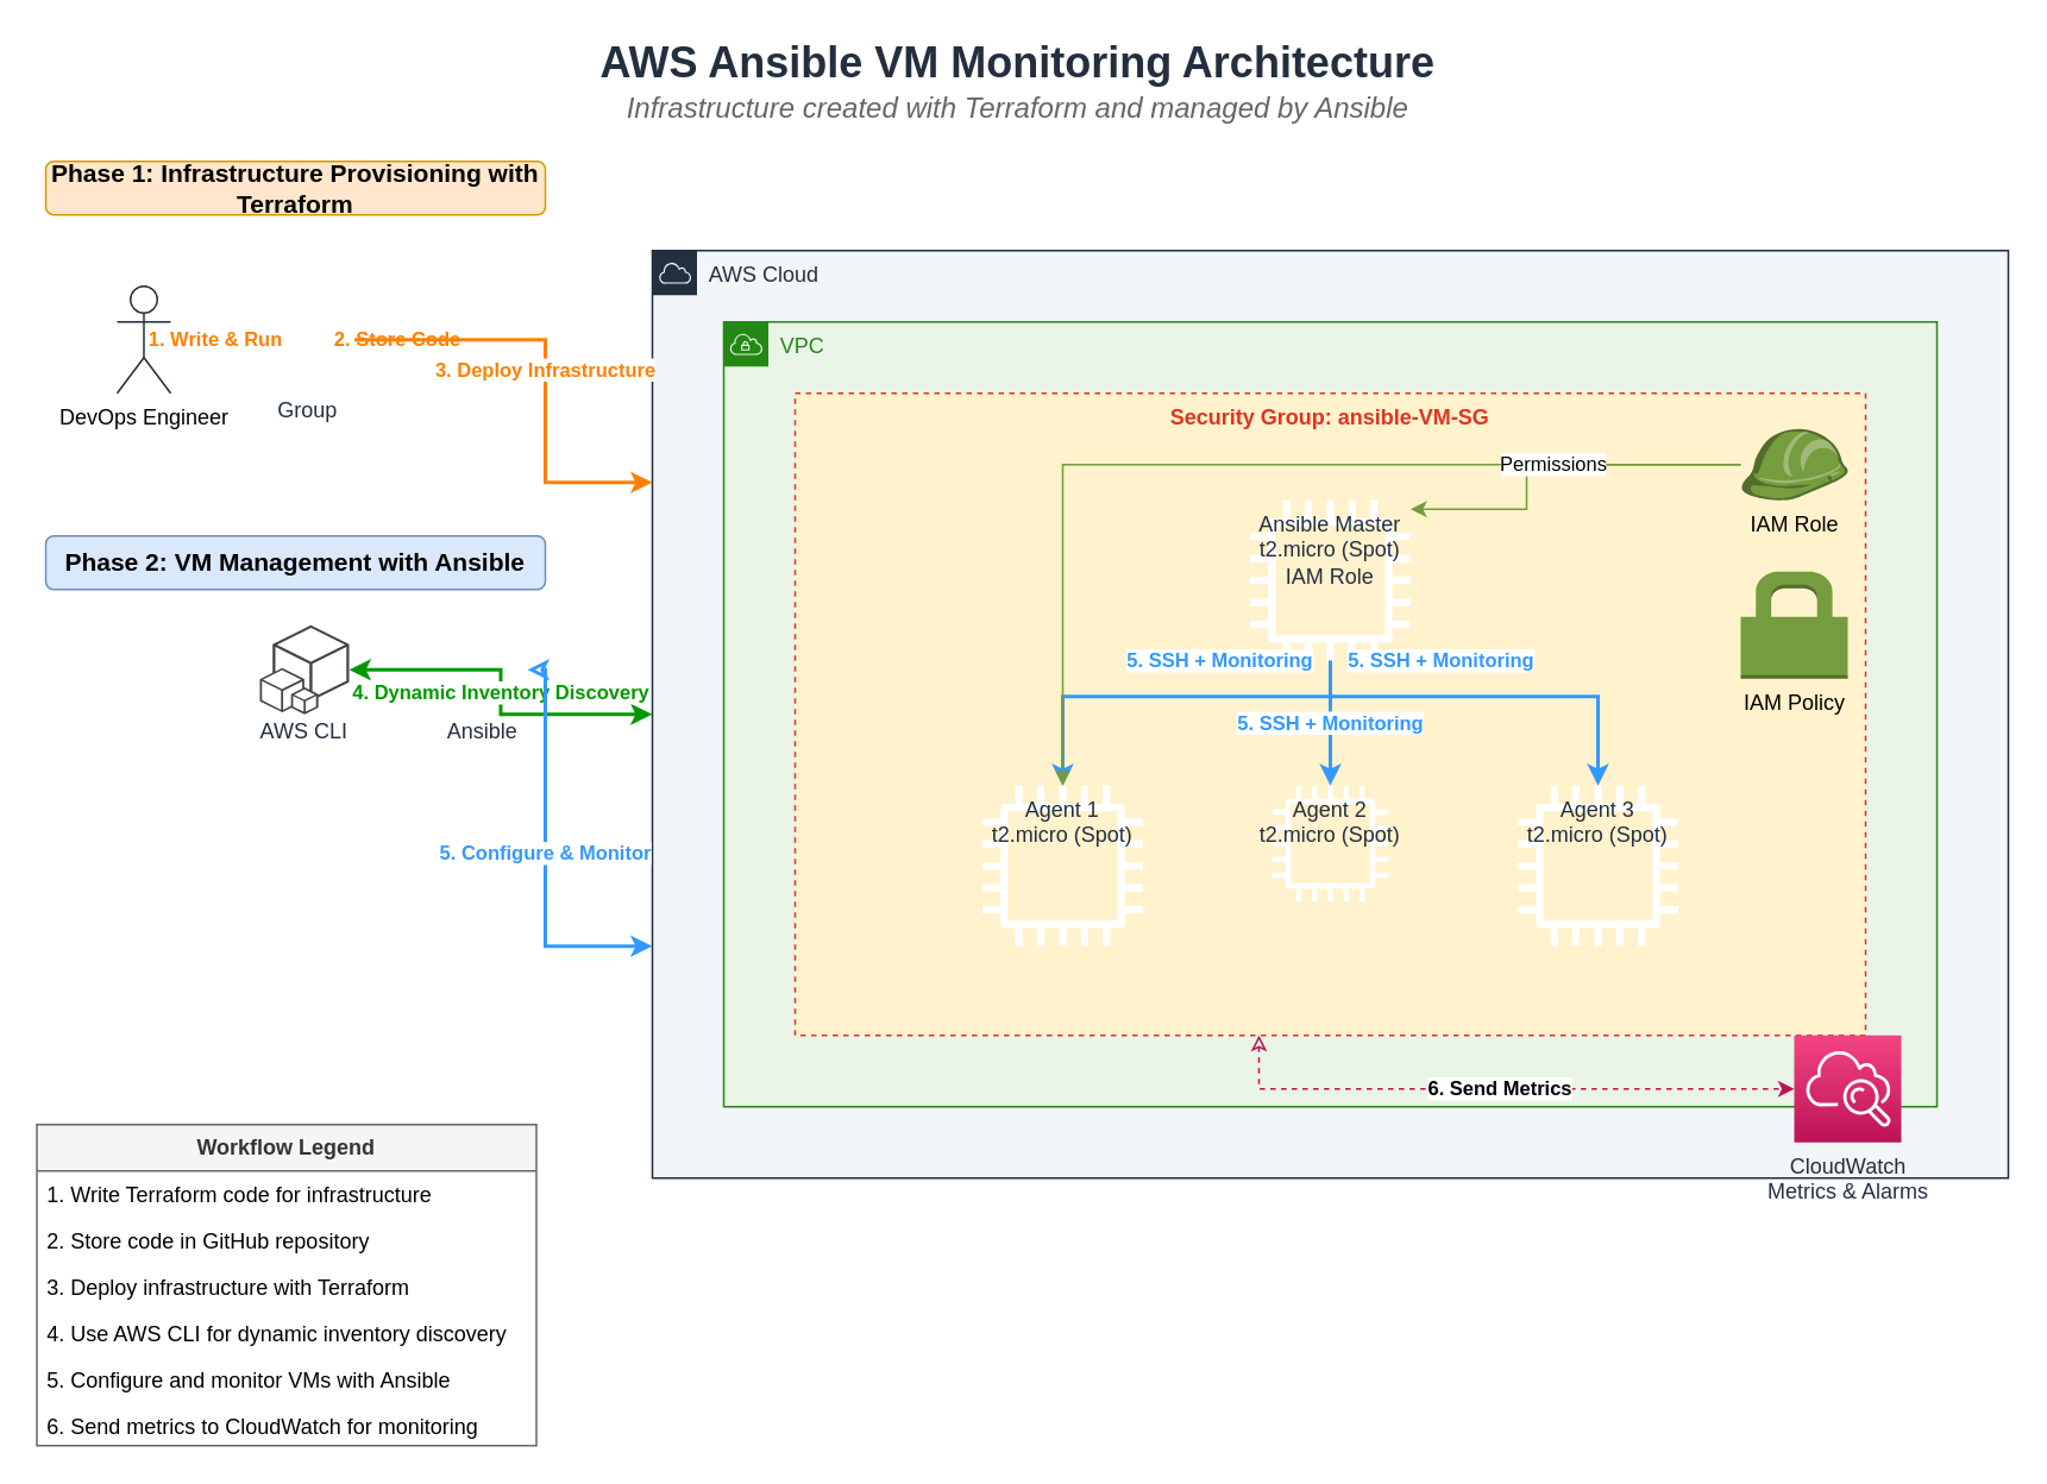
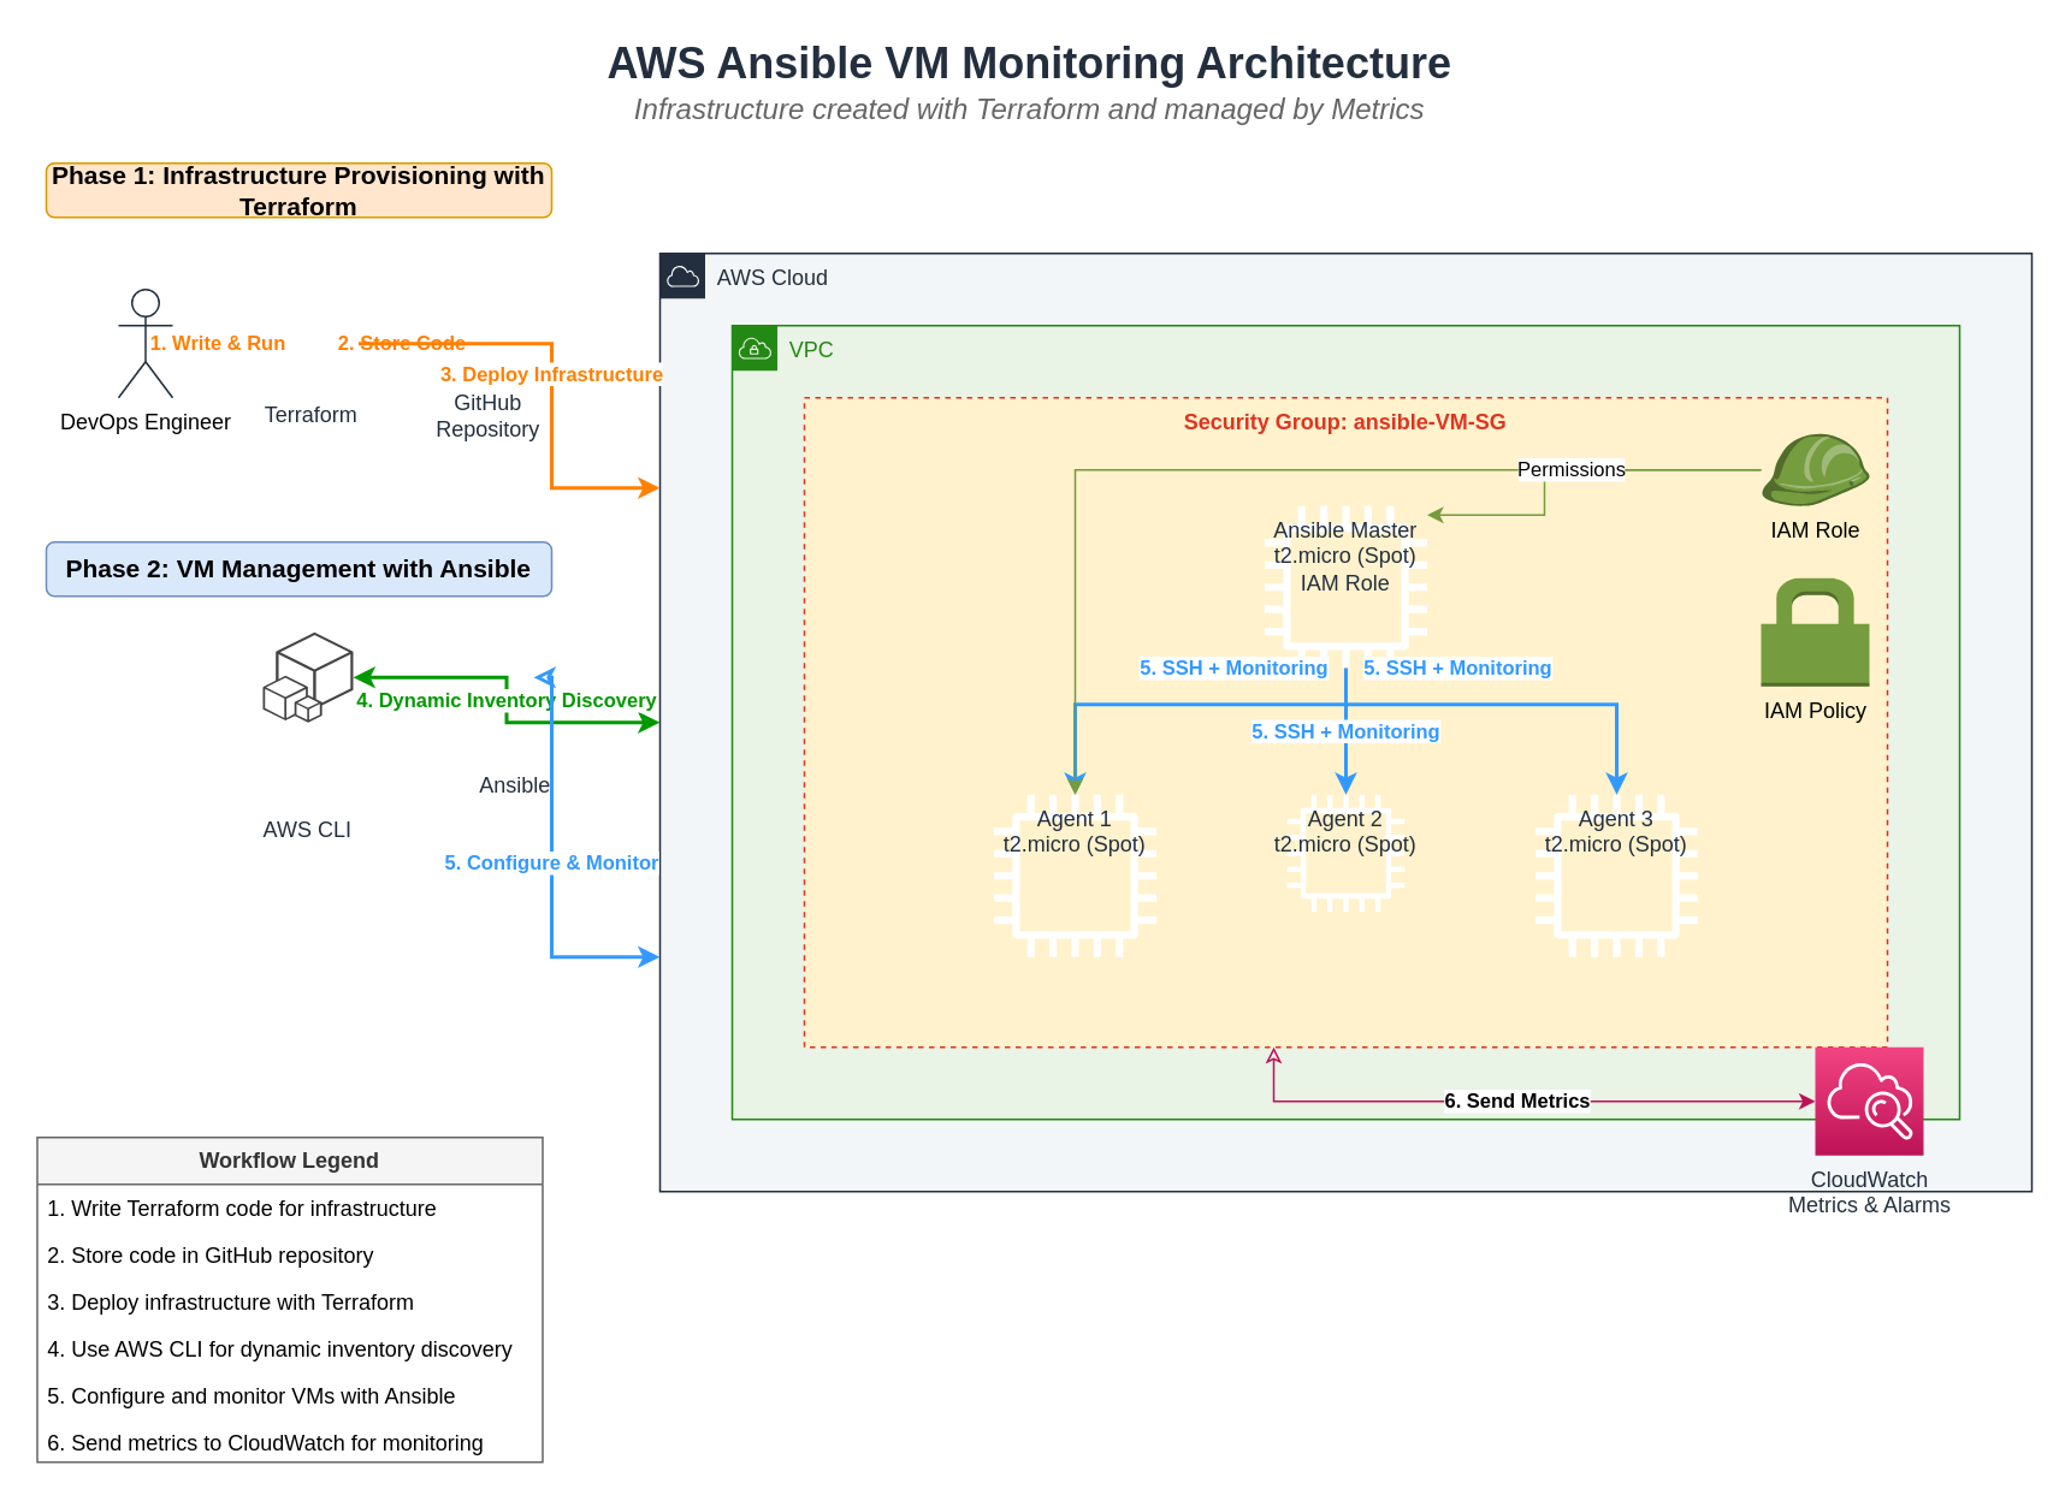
- <mxCell id="3" value="Infrastructure created with Terraform and managed by Ansible" style="text;html=1;strokeColor=none;fillColor=none;align=center;verticalAlign=middle;whiteSpace=wrap;rounded=0;fontSize=16;fontStyle=2;fontColor=#666666;" parent="1" vertex="1"><mxGeometry x="319.5" y="50" width="500" height="20" as="geometry" /></mxCell>
+ <mxCell id="3" value="Infrastructure created with Terraform and managed by Metrics" style="text;html=1;strokeColor=none;fillColor=none;align=center;verticalAlign=middle;whiteSpace=wrap;rounded=0;fontSize=16;fontStyle=2;fontColor=#666666;" parent="1" vertex="1"><mxGeometry x="319.5" y="50" width="500" height="20" as="geometry" /></mxCell>
- <mxCell id="7" value="Group" style="text;html=1;strokeColor=none;fillColor=none;align=center;verticalAlign=middle;whiteSpace=wrap;rounded=0;fontSize=12;fontColor=#232F3E;" parent="1" vertex="1"><mxGeometry x="141.5" y="220" width="60" height="20" as="geometry" /></mxCell>
+ <mxCell id="7" value="Terraform" style="text;html=1;strokeColor=none;fillColor=none;align=center;verticalAlign=middle;whiteSpace=wrap;rounded=0;fontSize=12;fontColor=#232F3E;" parent="1" vertex="1"><mxGeometry x="141.5" y="220" width="60" height="20" as="geometry" /></mxCell>
+ <mxCell id="9" value="GitHub Repository" style="text;html=1;strokeColor=none;fillColor=none;align=center;verticalAlign=middle;whiteSpace=wrap;rounded=0;fontSize=12;fontColor=#232F3E;" parent="1" vertex="1"><mxGeometry x="225" y="220" width="90" height="20" as="geometry" /></mxCell>
- <mxCell id="33" value="AWS CLI" style="text;html=1;strokeColor=none;fillColor=none;align=center;verticalAlign=middle;whiteSpace=wrap;rounded=0;fontSize=12;fontColor=#232F3E;" parent="1" vertex="1"><mxGeometry x="140" y="400" width="60" height="20" as="geometry" /></mxCell>
+ <mxCell id="33" value="AWS CLI" style="text;html=1;strokeColor=none;fillColor=none;align=center;verticalAlign=middle;whiteSpace=wrap;rounded=0;fontSize=12;fontColor=#232F3E;" parent="1" vertex="1"><mxGeometry x="140" y="450" width="60" height="20" as="geometry" /></mxCell>
- <mxCell id="31" value="Ansible" style="text;html=1;strokeColor=none;fillColor=none;align=center;verticalAlign=middle;whiteSpace=wrap;rounded=0;fontSize=12;fontColor=#232F3E;" parent="1" vertex="1"><mxGeometry x="240" y="400" width="60" height="20" as="geometry" /></mxCell>
+ <mxCell id="31" value="Ansible" style="text;html=1;strokeColor=none;fillColor=none;align=center;verticalAlign=middle;whiteSpace=wrap;rounded=0;fontSize=12;fontColor=#232F3E;" parent="1" vertex="1"><mxGeometry x="255" y="425" width="60" height="20" as="geometry" /></mxCell>
- <mxCell id="28" value="6. Send Metrics" style="edgeStyle=orthogonalEdgeStyle;rounded=0;orthogonalLoop=1;jettySize=auto;html=1;startArrow=classic;startFill=0;endArrow=classic;endFill=1;strokeWidth=1;strokeColor=#BC1356;fontSize=11;fontStyle=1;dashed=1;" parent="12" source="14" target="27" edge="1"><mxGeometry relative="1" as="geometry"><Array as="points"><mxPoint x="340" y="470" /></Array></mxGeometry></mxCell>
+ <mxCell id="28" value="6. Send Metrics" style="edgeStyle=orthogonalEdgeStyle;rounded=0;orthogonalLoop=1;jettySize=auto;html=1;startArrow=classic;startFill=0;endArrow=classic;endFill=1;strokeWidth=1;strokeColor=#BC1356;fontSize=11;fontStyle=1;" parent="12" source="14" target="27" edge="1"><mxGeometry relative="1" as="geometry"><Array as="points"><mxPoint x="340" y="470" /></Array></mxGeometry></mxCell>
